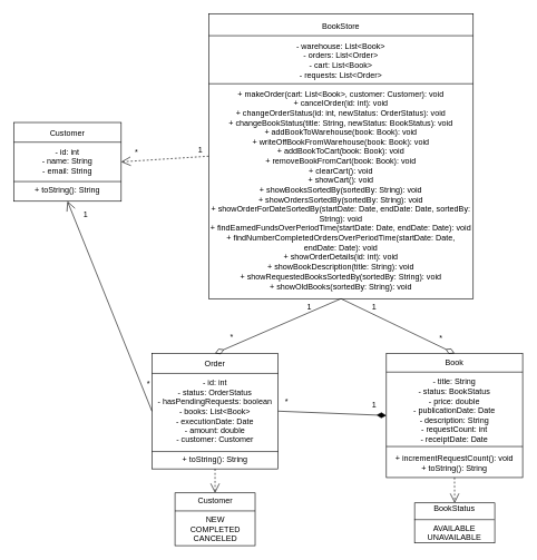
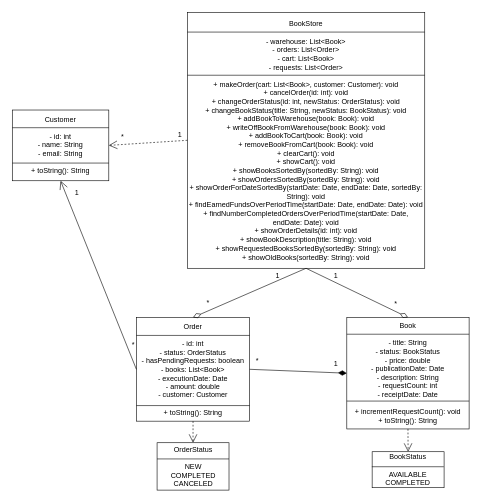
- <mxCell id="16" value="&lt;div&gt;Customer&lt;/div&gt;&lt;div&gt;&lt;br&gt;&lt;/div&gt;&lt;div&gt;NEW&lt;/div&gt;&lt;div&gt;COMPLETED&lt;/div&gt;&lt;div&gt;CANCELED&lt;/div&gt;" style="rounded=0;whiteSpace=wrap;html=1;" vertex="1" parent="1"><mxGeometry x="261.5" y="738" width="120" height="79" as="geometry" /></mxCell>
+ <mxCell id="16" value="&lt;div&gt;OrderStatus&lt;/div&gt;&lt;div&gt;&lt;br&gt;&lt;/div&gt;&lt;div&gt;NEW&lt;/div&gt;&lt;div&gt;COMPLETED&lt;/div&gt;&lt;div&gt;CANCELED&lt;/div&gt;" style="rounded=0;whiteSpace=wrap;html=1;" vertex="1" parent="1"><mxGeometry x="261.5" y="738" width="120" height="79" as="geometry" /></mxCell>
- <mxCell id="14" value="&lt;div&gt;BookStatus&lt;/div&gt;&lt;div&gt;&lt;br&gt;&lt;/div&gt;&lt;div&gt;AVAILABLE&lt;/div&gt;&lt;div&gt;UNAVAILABLE&lt;/div&gt;" style="rounded=0;whiteSpace=wrap;html=1;" vertex="1" parent="1"><mxGeometry x="620.25" y="753" width="120" height="60" as="geometry" /></mxCell>
+ <mxCell id="14" value="&lt;div&gt;BookStatus&lt;/div&gt;&lt;div&gt;&lt;br&gt;&lt;/div&gt;&lt;div&gt;AVAILABLE&lt;/div&gt;&lt;div&gt;COMPLETED&lt;/div&gt;" style="rounded=0;whiteSpace=wrap;html=1;" vertex="1" parent="1"><mxGeometry x="620.25" y="753" width="120" height="60" as="geometry" /></mxCell>
